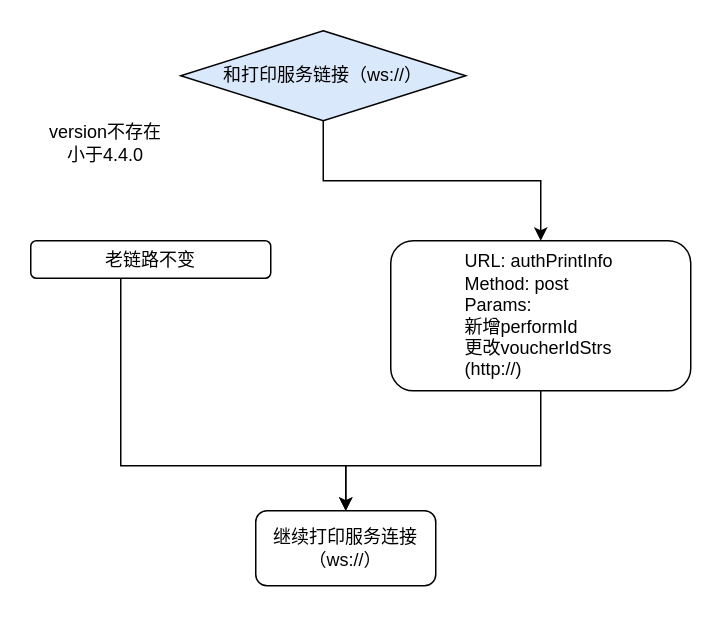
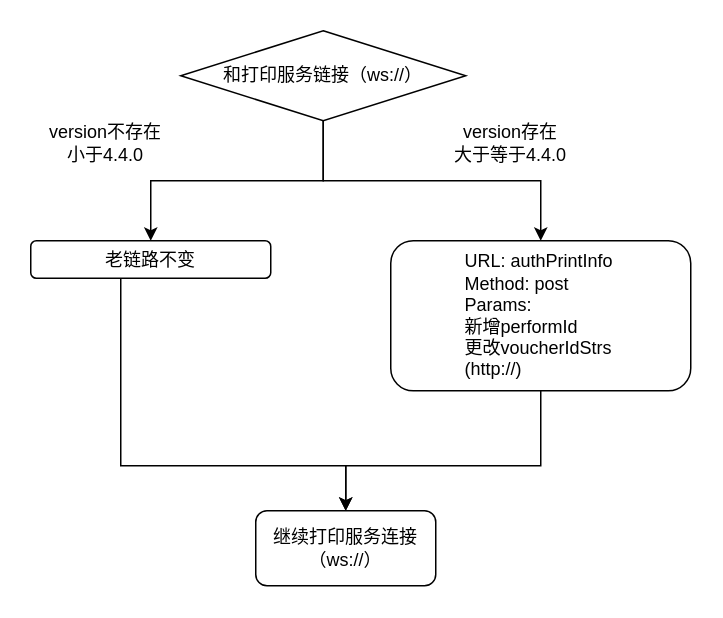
- <mxCell id="8" value="和打印服务链接（ws://）" style="rhombus;whiteSpace=wrap;html=1;fillColor=#dae8fc;" vertex="1" parent="1"><mxGeometry x="120" y="20" width="190" height="60" as="geometry" /></mxCell>
+ <mxCell id="8" value="和打印服务链接（ws://）" style="rhombus;whiteSpace=wrap;html=1;" vertex="1" parent="1"><mxGeometry x="120" y="20" width="190" height="60" as="geometry" /></mxCell>
+ <mxCell id="11" value="version存在&lt;br&gt;大于等于4.4.0" style="text;html=1;strokeColor=none;fillColor=none;align=center;verticalAlign=middle;whiteSpace=wrap;rounded=0;" vertex="1" parent="1"><mxGeometry x="290" y="80" width="100" height="30" as="geometry" /></mxCell>
+ <mxCell id="6" style="edgeStyle=orthogonalEdgeStyle;rounded=0;orthogonalLoop=1;jettySize=auto;html=1;entryX=0.5;entryY=0;entryDx=0;entryDy=0;" edge="1" parent="1" source="8" target="5"><mxGeometry relative="1" as="geometry" /></mxCell>
